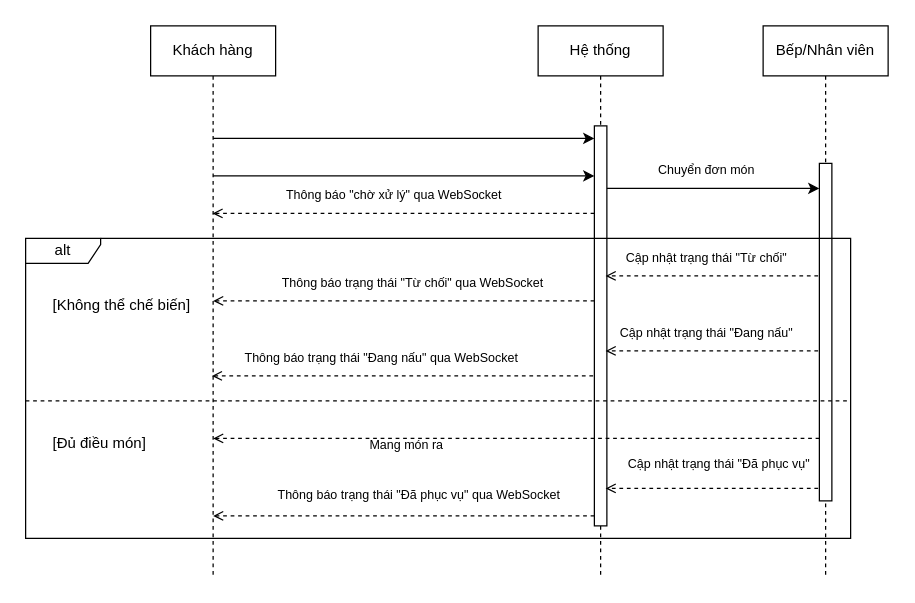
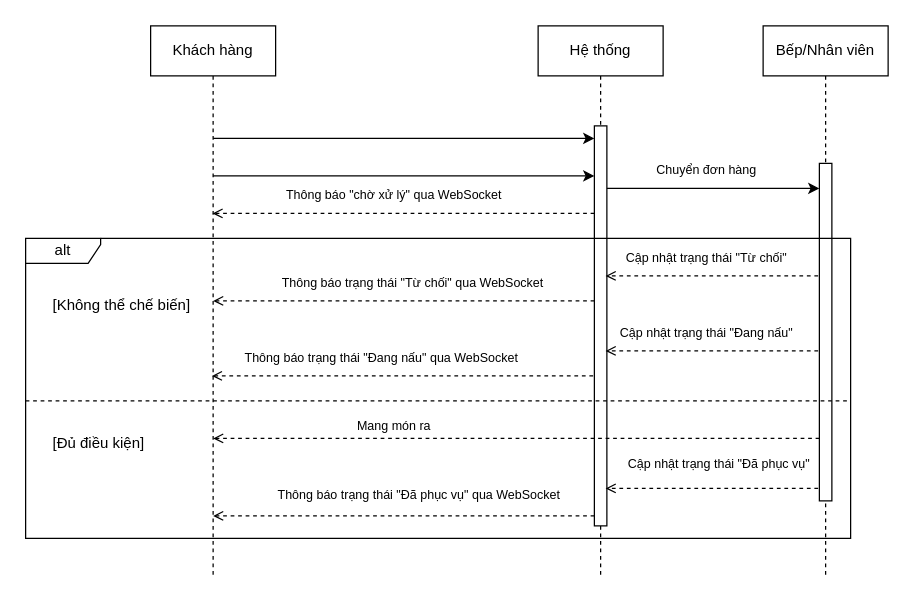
- <mxCell id="10" value="&lt;span style=&quot;font-size: 10px;&quot;&gt;Chuyển đơn món&lt;/span&gt;" style="text;html=1;align=center;verticalAlign=middle;whiteSpace=wrap;rounded=0;" parent="1" vertex="1"><mxGeometry x="480" y="120" width="170" height="30" as="geometry" /></mxCell>
+ <mxCell id="10" value="&lt;span style=&quot;font-size: 10px;&quot;&gt;Chuyển đơn hàng&lt;/span&gt;" style="text;html=1;align=center;verticalAlign=middle;whiteSpace=wrap;rounded=0;" parent="1" vertex="1"><mxGeometry x="480" y="120" width="170" height="30" as="geometry" /></mxCell>
- <mxCell id="23" value="[Đủ điều món]" style="line;strokeWidth=1;dashed=1;labelPosition=center;verticalLabelPosition=bottom;align=left;verticalAlign=top;spacingLeft=20;spacingTop=15;html=1;whiteSpace=wrap;" parent="21" vertex="1"><mxGeometry y="125" width="660" height="10" as="geometry" /></mxCell>
+ <mxCell id="23" value="[Đủ điều kiện]" style="line;strokeWidth=1;dashed=1;labelPosition=center;verticalLabelPosition=bottom;align=left;verticalAlign=top;spacingLeft=20;spacingTop=15;html=1;whiteSpace=wrap;" parent="21" vertex="1"><mxGeometry y="125" width="660" height="10" as="geometry" /></mxCell>
- <mxCell id="26" value="&lt;span style=&quot;font-size: 10px;&quot;&gt;Mang món ra&lt;/span&gt;" style="text;html=1;align=center;verticalAlign=middle;whiteSpace=wrap;rounded=0;" parent="21" vertex="1"><mxGeometry x="220" y="150" width="170" height="30" as="geometry" /></mxCell>
+ <mxCell id="26" value="&lt;span style=&quot;font-size: 10px;&quot;&gt;Mang món ra&lt;/span&gt;" style="text;html=1;align=center;verticalAlign=middle;whiteSpace=wrap;rounded=0;" parent="21" vertex="1"><mxGeometry x="210" y="135" width="170" height="30" as="geometry" /></mxCell>
